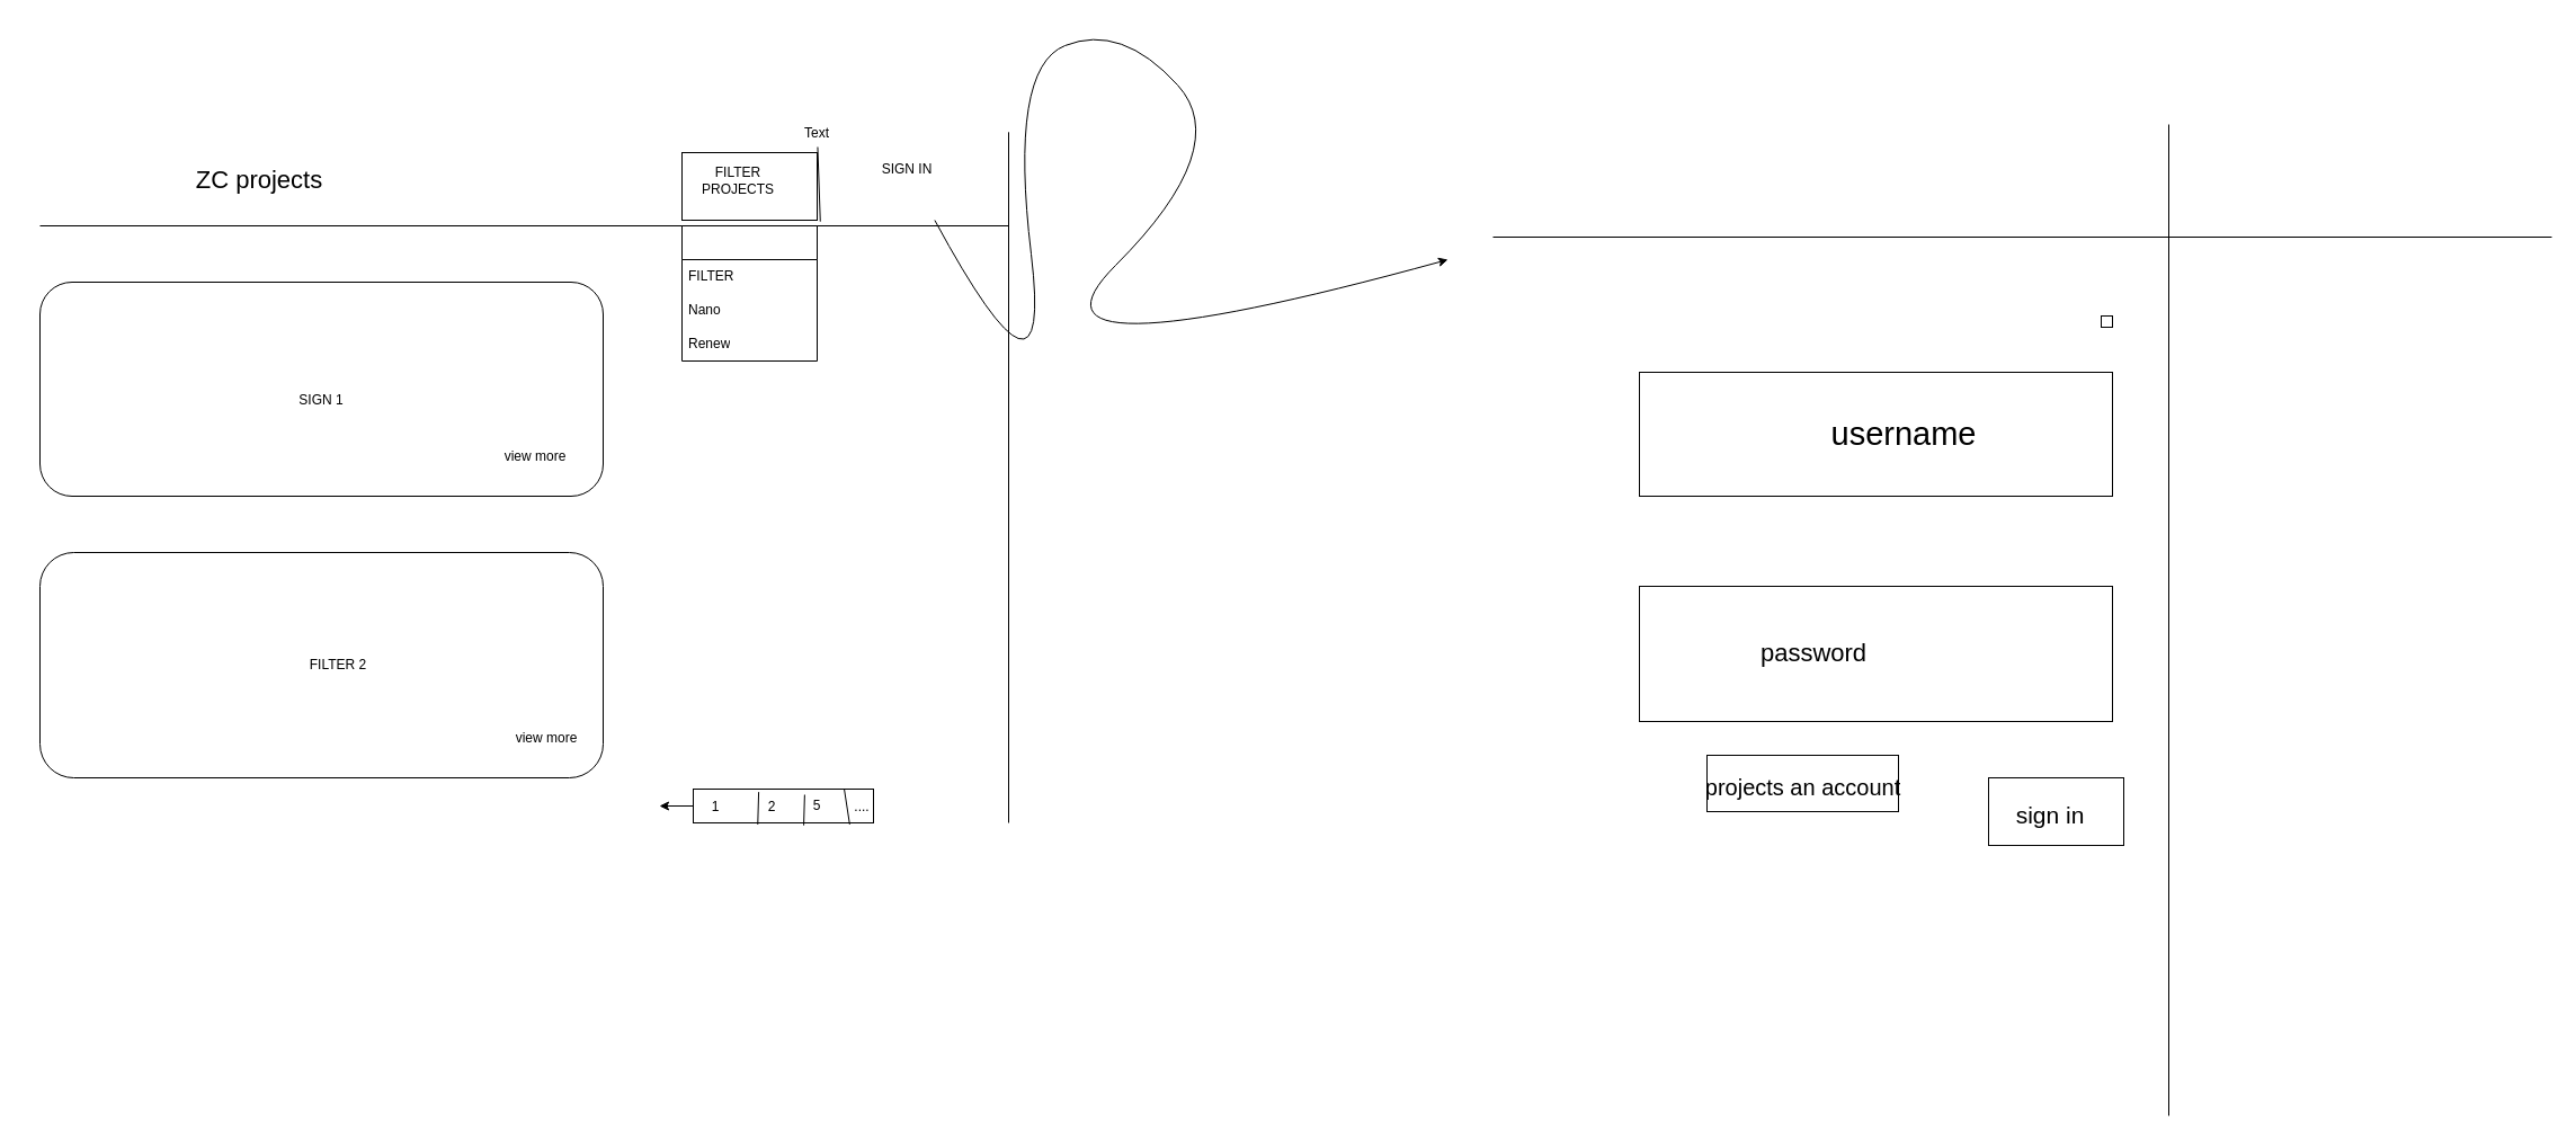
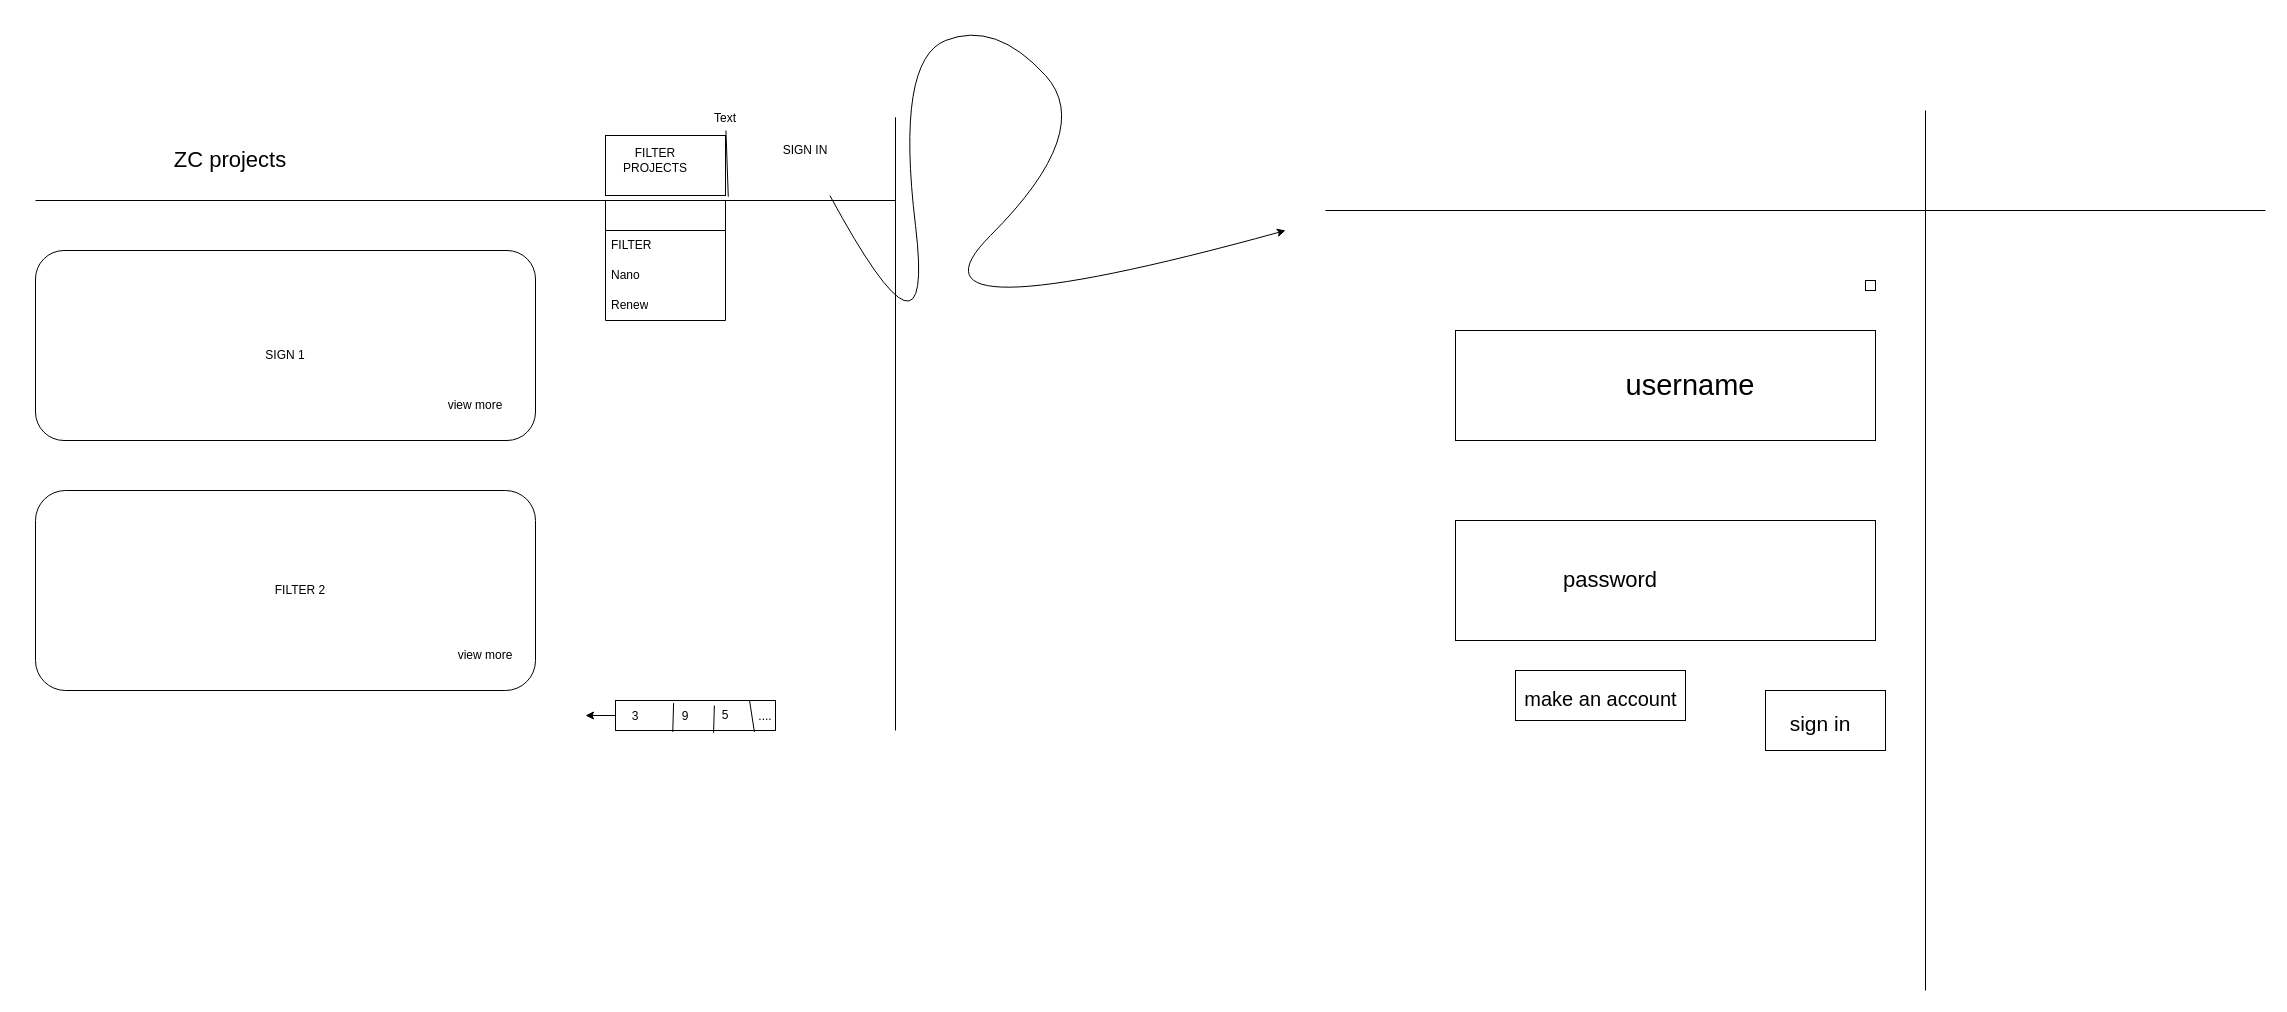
- <mxCell id="39" value="&lt;font style=&quot;font-size: 20px;&quot;&gt;projects an account&lt;/font&gt;" style="text;html=1;align=center;verticalAlign=middle;whiteSpace=wrap;rounded=0;fontSize=32;" vertex="1" parent="1"><mxGeometry x="1477.5" y="675" width="245" height="40" as="geometry" /></mxCell>
+ <mxCell id="39" value="&lt;font style=&quot;font-size: 20px;&quot;&gt;make an account&lt;/font&gt;" style="text;html=1;align=center;verticalAlign=middle;whiteSpace=wrap;rounded=0;fontSize=32;" vertex="1" parent="1"><mxGeometry x="1477.5" y="675" width="245" height="40" as="geometry" /></mxCell>
- <mxCell id="24" value="1" style="text;html=1;align=center;verticalAlign=middle;whiteSpace=wrap;rounded=0;" parent="1" vertex="1"><mxGeometry x="605" y="701.41" width="60" height="30" as="geometry" /></mxCell>
+ <mxCell id="24" value="3" style="text;html=1;align=center;verticalAlign=middle;whiteSpace=wrap;rounded=0;" parent="1" vertex="1"><mxGeometry x="605" y="701.41" width="60" height="30" as="geometry" /></mxCell>
- <mxCell id="25" value="2" style="text;html=1;align=center;verticalAlign=middle;whiteSpace=wrap;rounded=0;" parent="1" vertex="1"><mxGeometry x="655" y="701.41" width="60" height="30" as="geometry" /></mxCell>
+ <mxCell id="25" value="9" style="text;html=1;align=center;verticalAlign=middle;whiteSpace=wrap;rounded=0;" parent="1" vertex="1"><mxGeometry x="655" y="701.41" width="60" height="30" as="geometry" /></mxCell>
